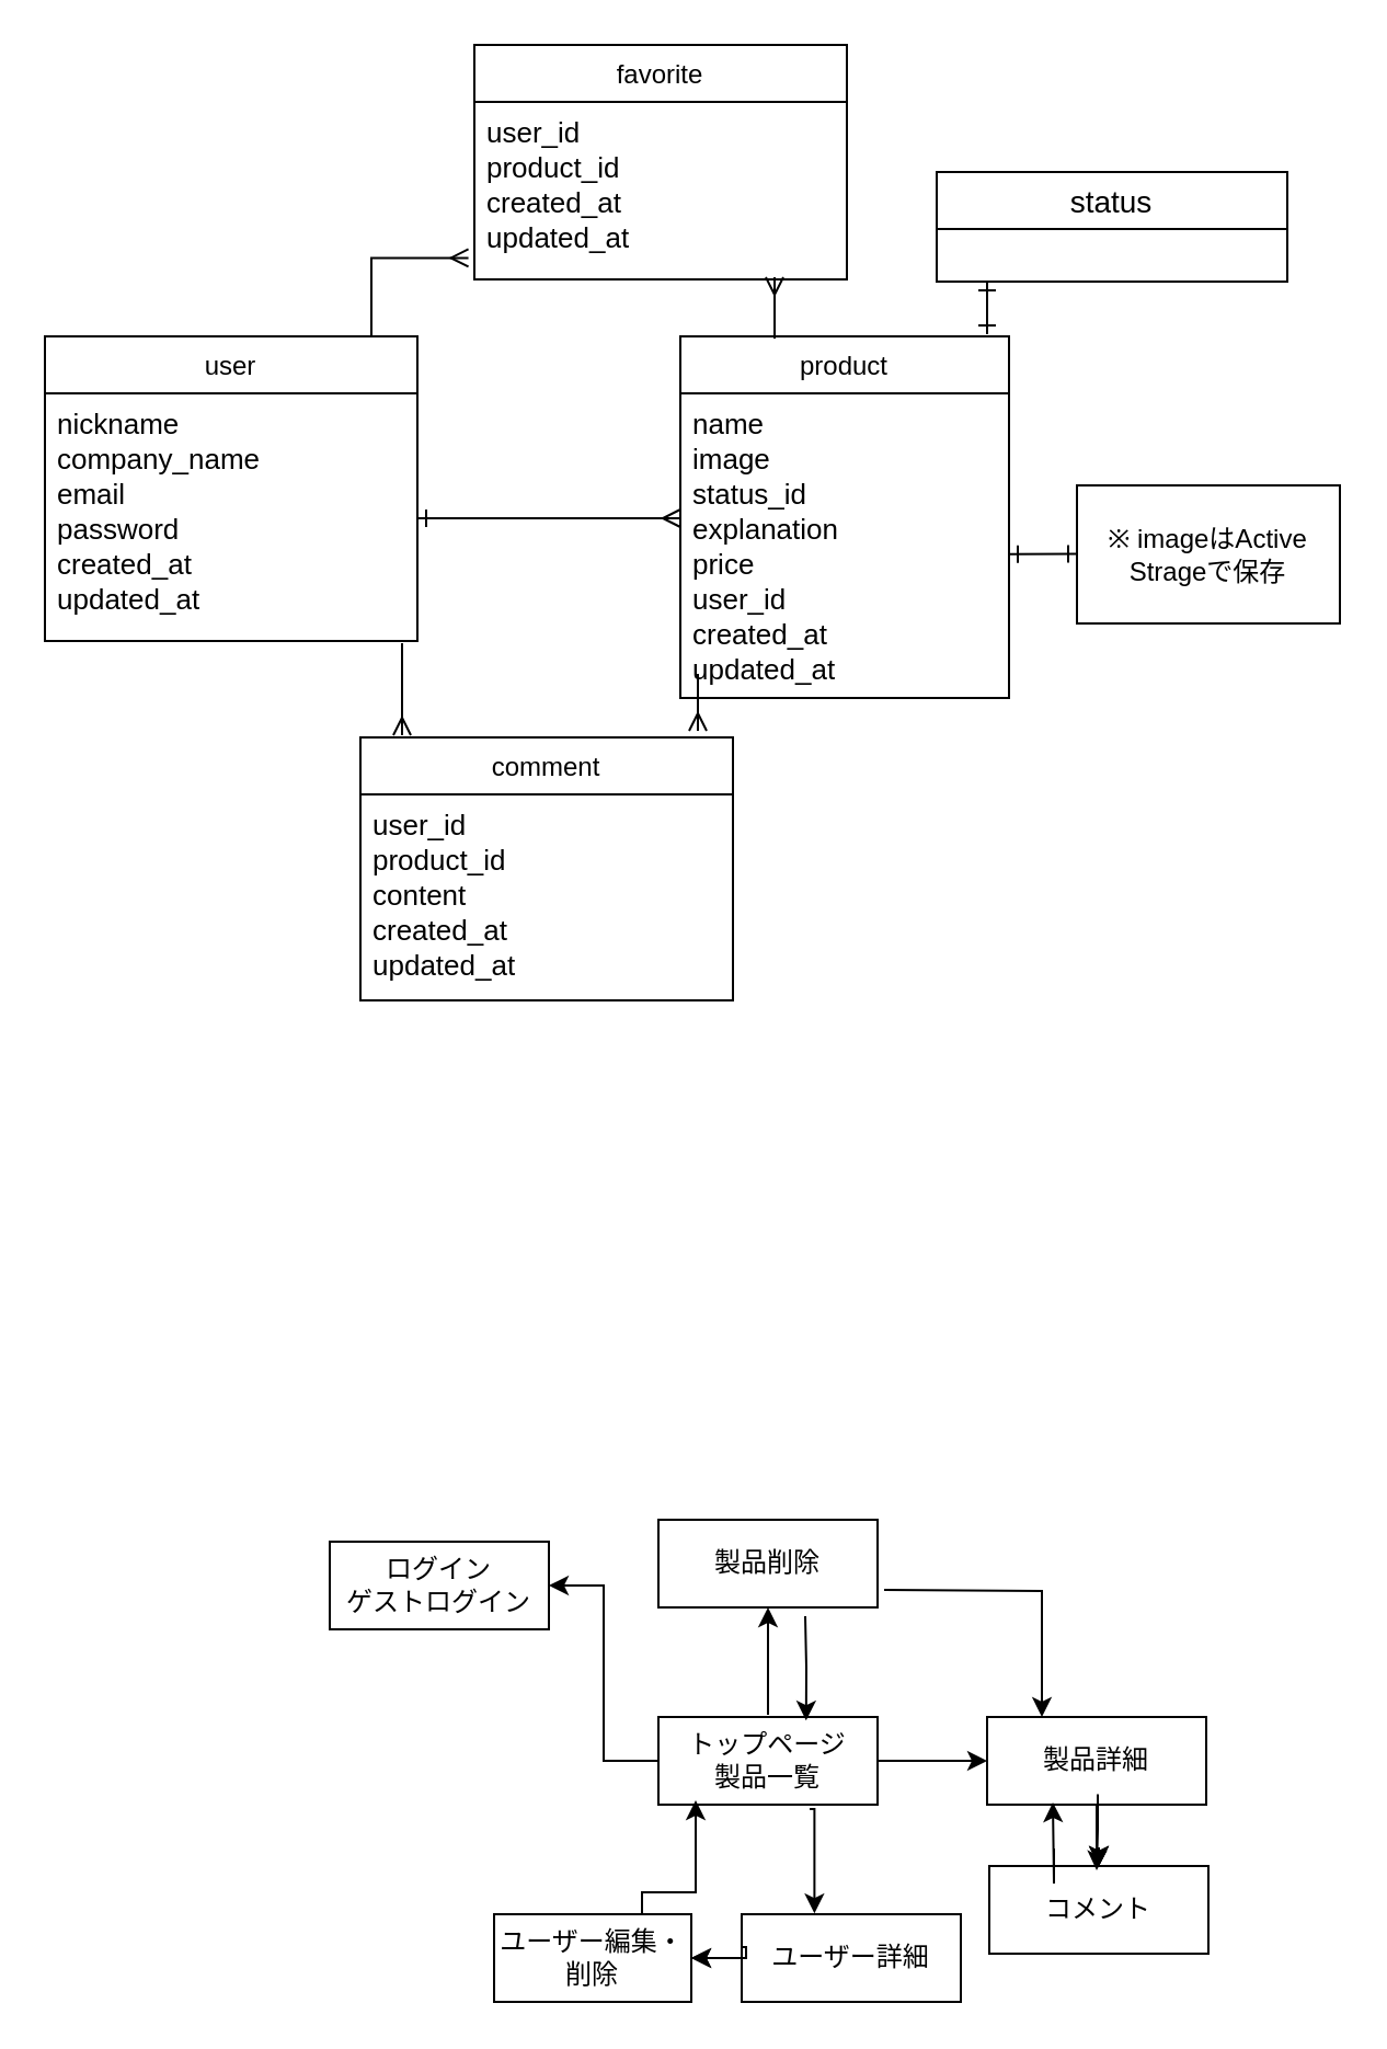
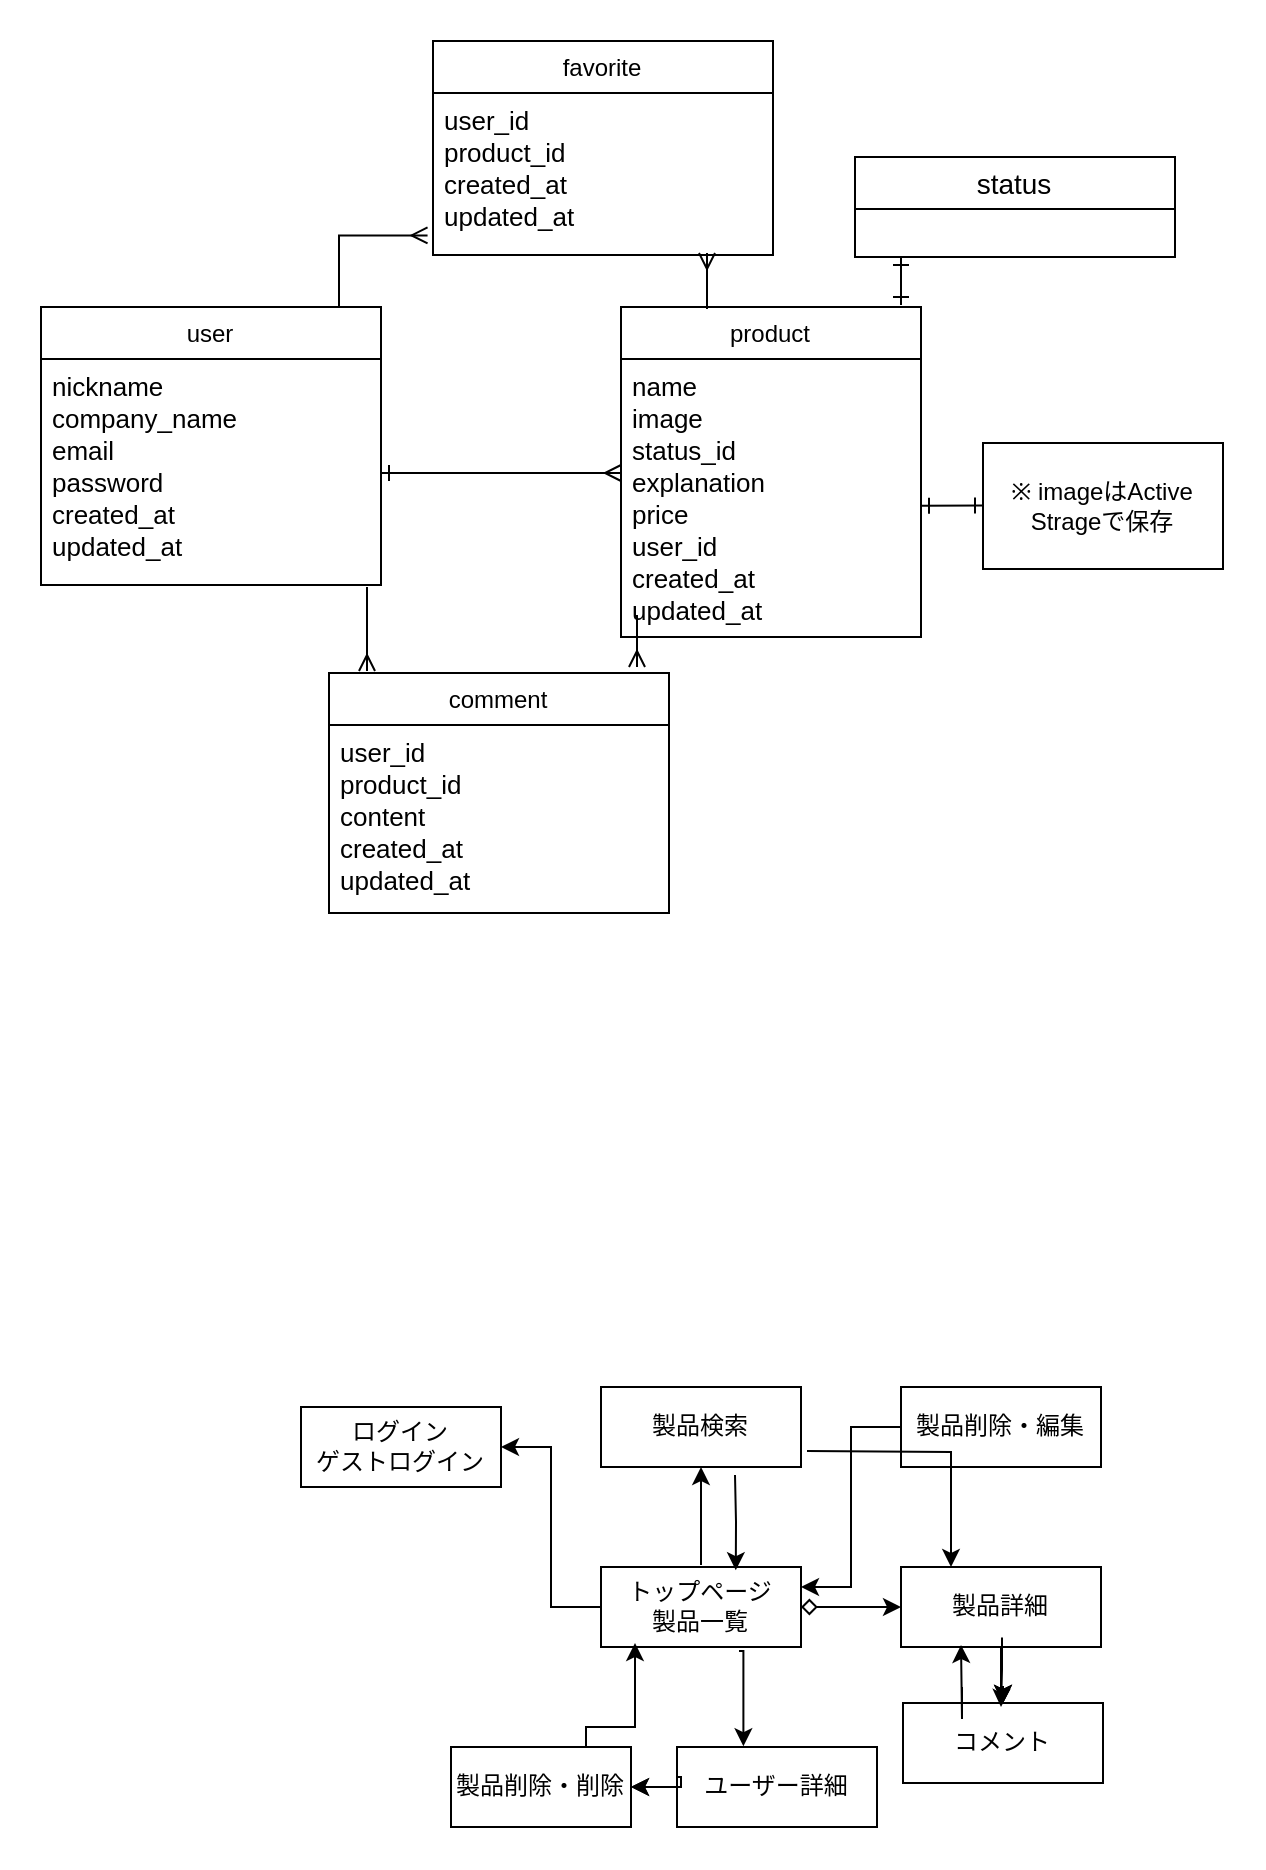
- <mxCell id="5" value="製品削除" style="whiteSpace=wrap;html=1;align=center;" vertex="1" parent="1"><mxGeometry x="300" y="693" width="100" height="40" as="geometry" /></mxCell>
+ <mxCell id="5" value="製品検索" style="whiteSpace=wrap;html=1;align=center;" vertex="1" parent="1"><mxGeometry x="300" y="693" width="100" height="40" as="geometry" /></mxCell>
+ <mxCell id="6" value="製品削除・編集" style="whiteSpace=wrap;html=1;align=center;" vertex="1" parent="1"><mxGeometry x="450" y="693" width="100" height="40" as="geometry" /></mxCell>
+ <mxCell id="13" style="edgeStyle=orthogonalEdgeStyle;rounded=0;orthogonalLoop=1;jettySize=auto;html=1;exitX=0;exitY=0.5;exitDx=0;exitDy=0;startArrow=none;startFill=0;endArrow=classic;endFill=1;entryX=1;entryY=0.25;entryDx=0;entryDy=0;" edge="1" parent="1" source="6" target="3"><mxGeometry relative="1" as="geometry"><mxPoint x="440" y="773" as="sourcePoint" /><mxPoint x="440" y="723" as="targetPoint" /></mxGeometry></mxCell>
- <mxCell id="7" style="edgeStyle=orthogonalEdgeStyle;rounded=0;orthogonalLoop=1;jettySize=auto;html=1;exitX=0;exitY=0.5;exitDx=0;exitDy=0;entryX=1;entryY=0.5;entryDx=0;entryDy=0;startArrow=classic;startFill=1;endArrow=none;endFill=0;" edge="1" parent="1" source="11" target="3"><mxGeometry relative="1" as="geometry" /></mxCell>
+ <mxCell id="7" style="edgeStyle=orthogonalEdgeStyle;rounded=0;orthogonalLoop=1;jettySize=auto;html=1;exitX=0;exitY=0.5;exitDx=0;exitDy=0;entryX=1;entryY=0.5;entryDx=0;entryDy=0;startArrow=classic;startFill=1;endArrow=diamond;endFill=0;" edge="1" parent="1" source="11" target="3"><mxGeometry relative="1" as="geometry" /></mxCell>
- <mxCell id="36" value="ユーザー編集・削除" style="whiteSpace=wrap;html=1;align=center;" vertex="1" parent="1"><mxGeometry x="225" y="873" width="90" height="40" as="geometry" /></mxCell>
+ <mxCell id="36" value="製品削除・削除" style="whiteSpace=wrap;html=1;align=center;" vertex="1" parent="1"><mxGeometry x="225" y="873" width="90" height="40" as="geometry" /></mxCell>
